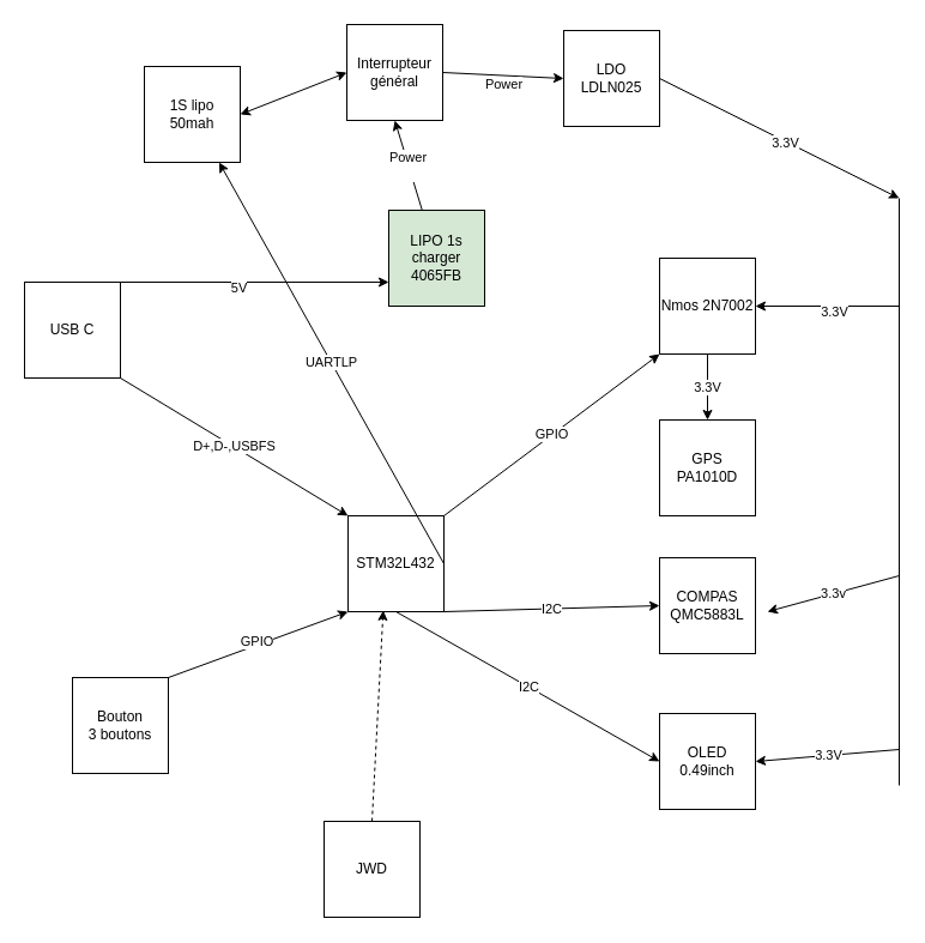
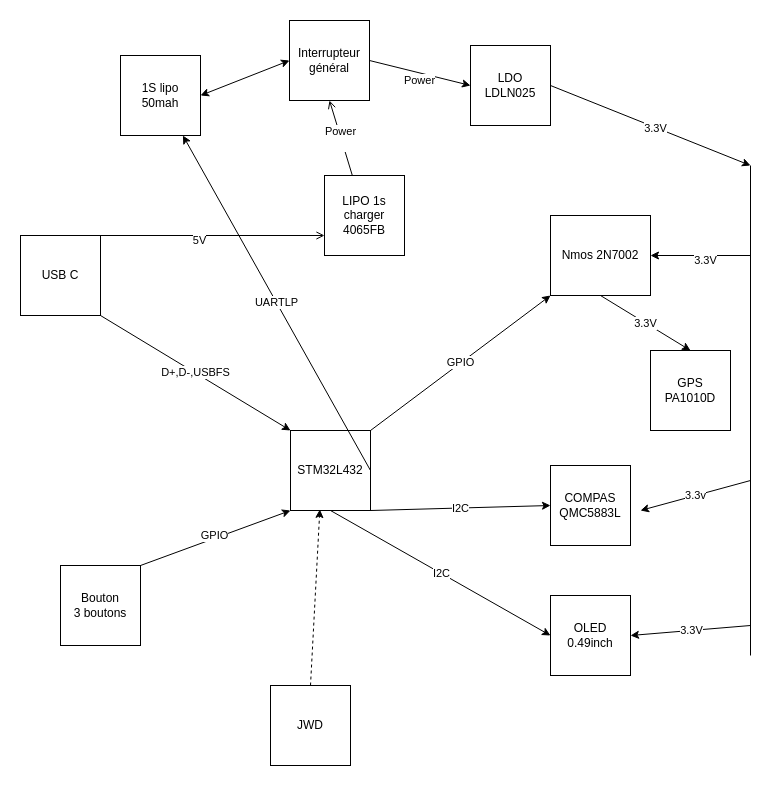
- <mxCell id="24" value="LDO&lt;div&gt;LDLN025&lt;/div&gt;" style="whiteSpace=wrap;html=1;aspect=fixed;" vertex="1" parent="1"><mxGeometry x="470" y="25" width="80" height="80" as="geometry" /></mxCell>
+ <mxCell id="24" value="LDO&lt;div&gt;LDLN025&lt;/div&gt;" style="whiteSpace=wrap;html=1;aspect=fixed;" vertex="1" parent="1"><mxGeometry x="470" y="45" width="80" height="80" as="geometry" /></mxCell>
- <mxCell id="13" value="Power&lt;div&gt;&lt;br&gt;&lt;/div&gt;" style="endArrow=classic;html=1;rounded=0;entryX=0.5;entryY=1;entryDx=0;entryDy=0;" edge="1" parent="1" source="5" target="30"><mxGeometry relative="1" as="geometry"><mxPoint x="280" y="215" as="sourcePoint" /><mxPoint x="450" y="445" as="targetPoint" /></mxGeometry></mxCell>
+ <mxCell id="13" value="Power&lt;div&gt;&lt;br&gt;&lt;/div&gt;" style="endArrow=open;html=1;rounded=0;entryX=0.5;entryY=1;entryDx=0;entryDy=0;" edge="1" parent="1" source="5" target="30"><mxGeometry relative="1" as="geometry"><mxPoint x="280" y="215" as="sourcePoint" /><mxPoint x="450" y="445" as="targetPoint" /></mxGeometry></mxCell>
- <mxCell id="5" value="LIPO 1s charger&lt;div&gt;4065FB&lt;/div&gt;" style="whiteSpace=wrap;html=1;aspect=fixed;fillColor=#d5e8d4;" vertex="1" parent="1"><mxGeometry x="324" y="175" width="80" height="80" as="geometry" /></mxCell>
+ <mxCell id="5" value="LIPO 1s charger&lt;div&gt;4065FB&lt;/div&gt;" style="whiteSpace=wrap;html=1;aspect=fixed;" vertex="1" parent="1"><mxGeometry x="324" y="175" width="80" height="80" as="geometry" /></mxCell>
- <mxCell id="10" value="" style="endArrow=classic;html=1;rounded=0;exitX=1;exitY=0;exitDx=0;exitDy=0;entryX=0;entryY=0.75;entryDx=0;entryDy=0;" edge="1" parent="1" source="9" target="5"><mxGeometry relative="1" as="geometry"><mxPoint x="350" y="445" as="sourcePoint" /><mxPoint x="450" y="445" as="targetPoint" /></mxGeometry></mxCell>
+ <mxCell id="10" value="" style="endArrow=open;html=1;rounded=0;exitX=1;exitY=0;exitDx=0;exitDy=0;entryX=0;entryY=0.75;entryDx=0;entryDy=0;" edge="1" parent="1" source="9" target="5"><mxGeometry relative="1" as="geometry"><mxPoint x="350" y="445" as="sourcePoint" /><mxPoint x="450" y="445" as="targetPoint" /></mxGeometry></mxCell>
- <mxCell id="8" value="Nmos 2N7002" style="whiteSpace=wrap;html=1;aspect=fixed;" vertex="1" parent="1"><mxGeometry x="550" y="215" width="80" height="80" as="geometry" /></mxCell>
+ <mxCell id="8" value="Nmos 2N7002" style="whiteSpace=wrap;html=1;aspect=fixed;" vertex="1" parent="1"><mxGeometry x="550" y="215" width="100" height="80" as="geometry" /></mxCell>
- <mxCell id="3" value="GPS&lt;div&gt;PA1010D&lt;/div&gt;" style="whiteSpace=wrap;html=1;aspect=fixed;" vertex="1" parent="1"><mxGeometry x="550" y="350" width="80" height="80" as="geometry" /></mxCell>
+ <mxCell id="3" value="GPS&lt;div&gt;PA1010D&lt;/div&gt;" style="whiteSpace=wrap;html=1;aspect=fixed;" vertex="1" parent="1"><mxGeometry x="650" y="350" width="80" height="80" as="geometry" /></mxCell>
